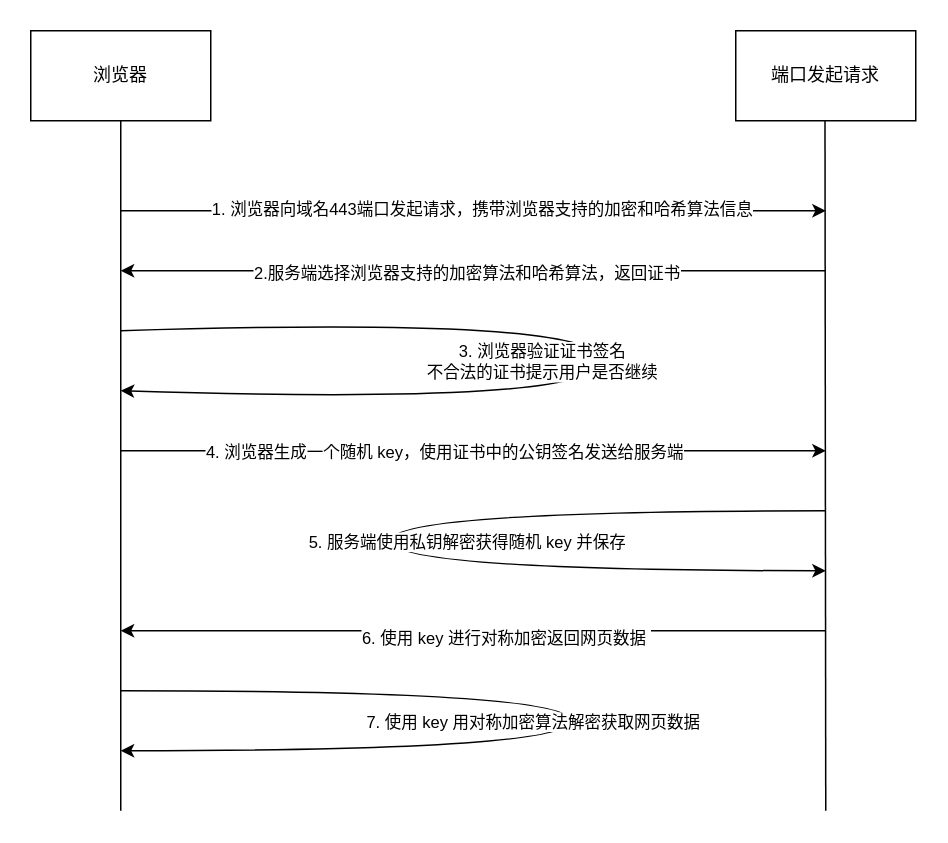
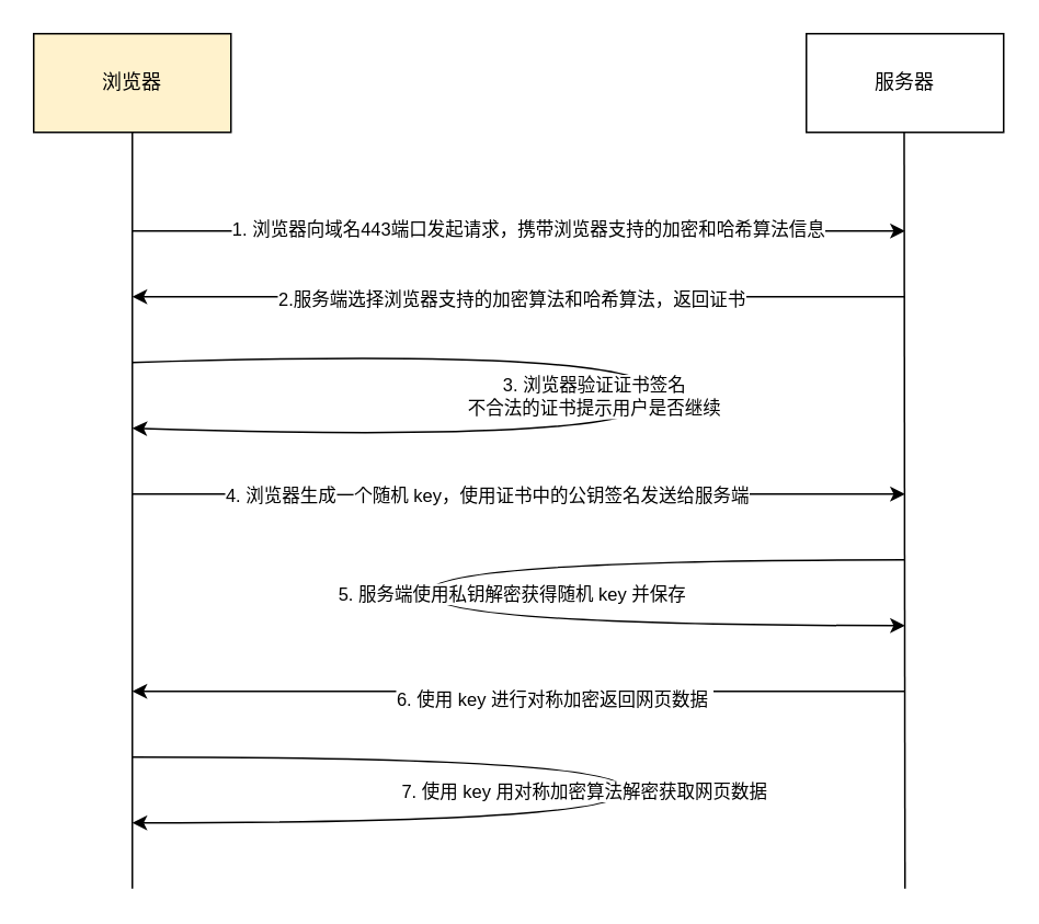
- <mxCell id="2" value="浏览器" style="rounded=0;whiteSpace=wrap;html=1;" vertex="1" parent="1"><mxGeometry x="20" y="20" width="120" height="60" as="geometry" /></mxCell>
+ <mxCell id="2" value="浏览器" style="rounded=0;whiteSpace=wrap;html=1;fillColor=#fff2cc;" vertex="1" parent="1"><mxGeometry x="20" y="20" width="120" height="60" as="geometry" /></mxCell>
- <mxCell id="3" value="端口发起请求" style="rounded=0;whiteSpace=wrap;html=1;" vertex="1" parent="1"><mxGeometry x="490" y="20" width="120" height="60" as="geometry" /></mxCell>
+ <mxCell id="3" value="服务器" style="rounded=0;whiteSpace=wrap;html=1;" vertex="1" parent="1"><mxGeometry x="490" y="20" width="120" height="60" as="geometry" /></mxCell>
